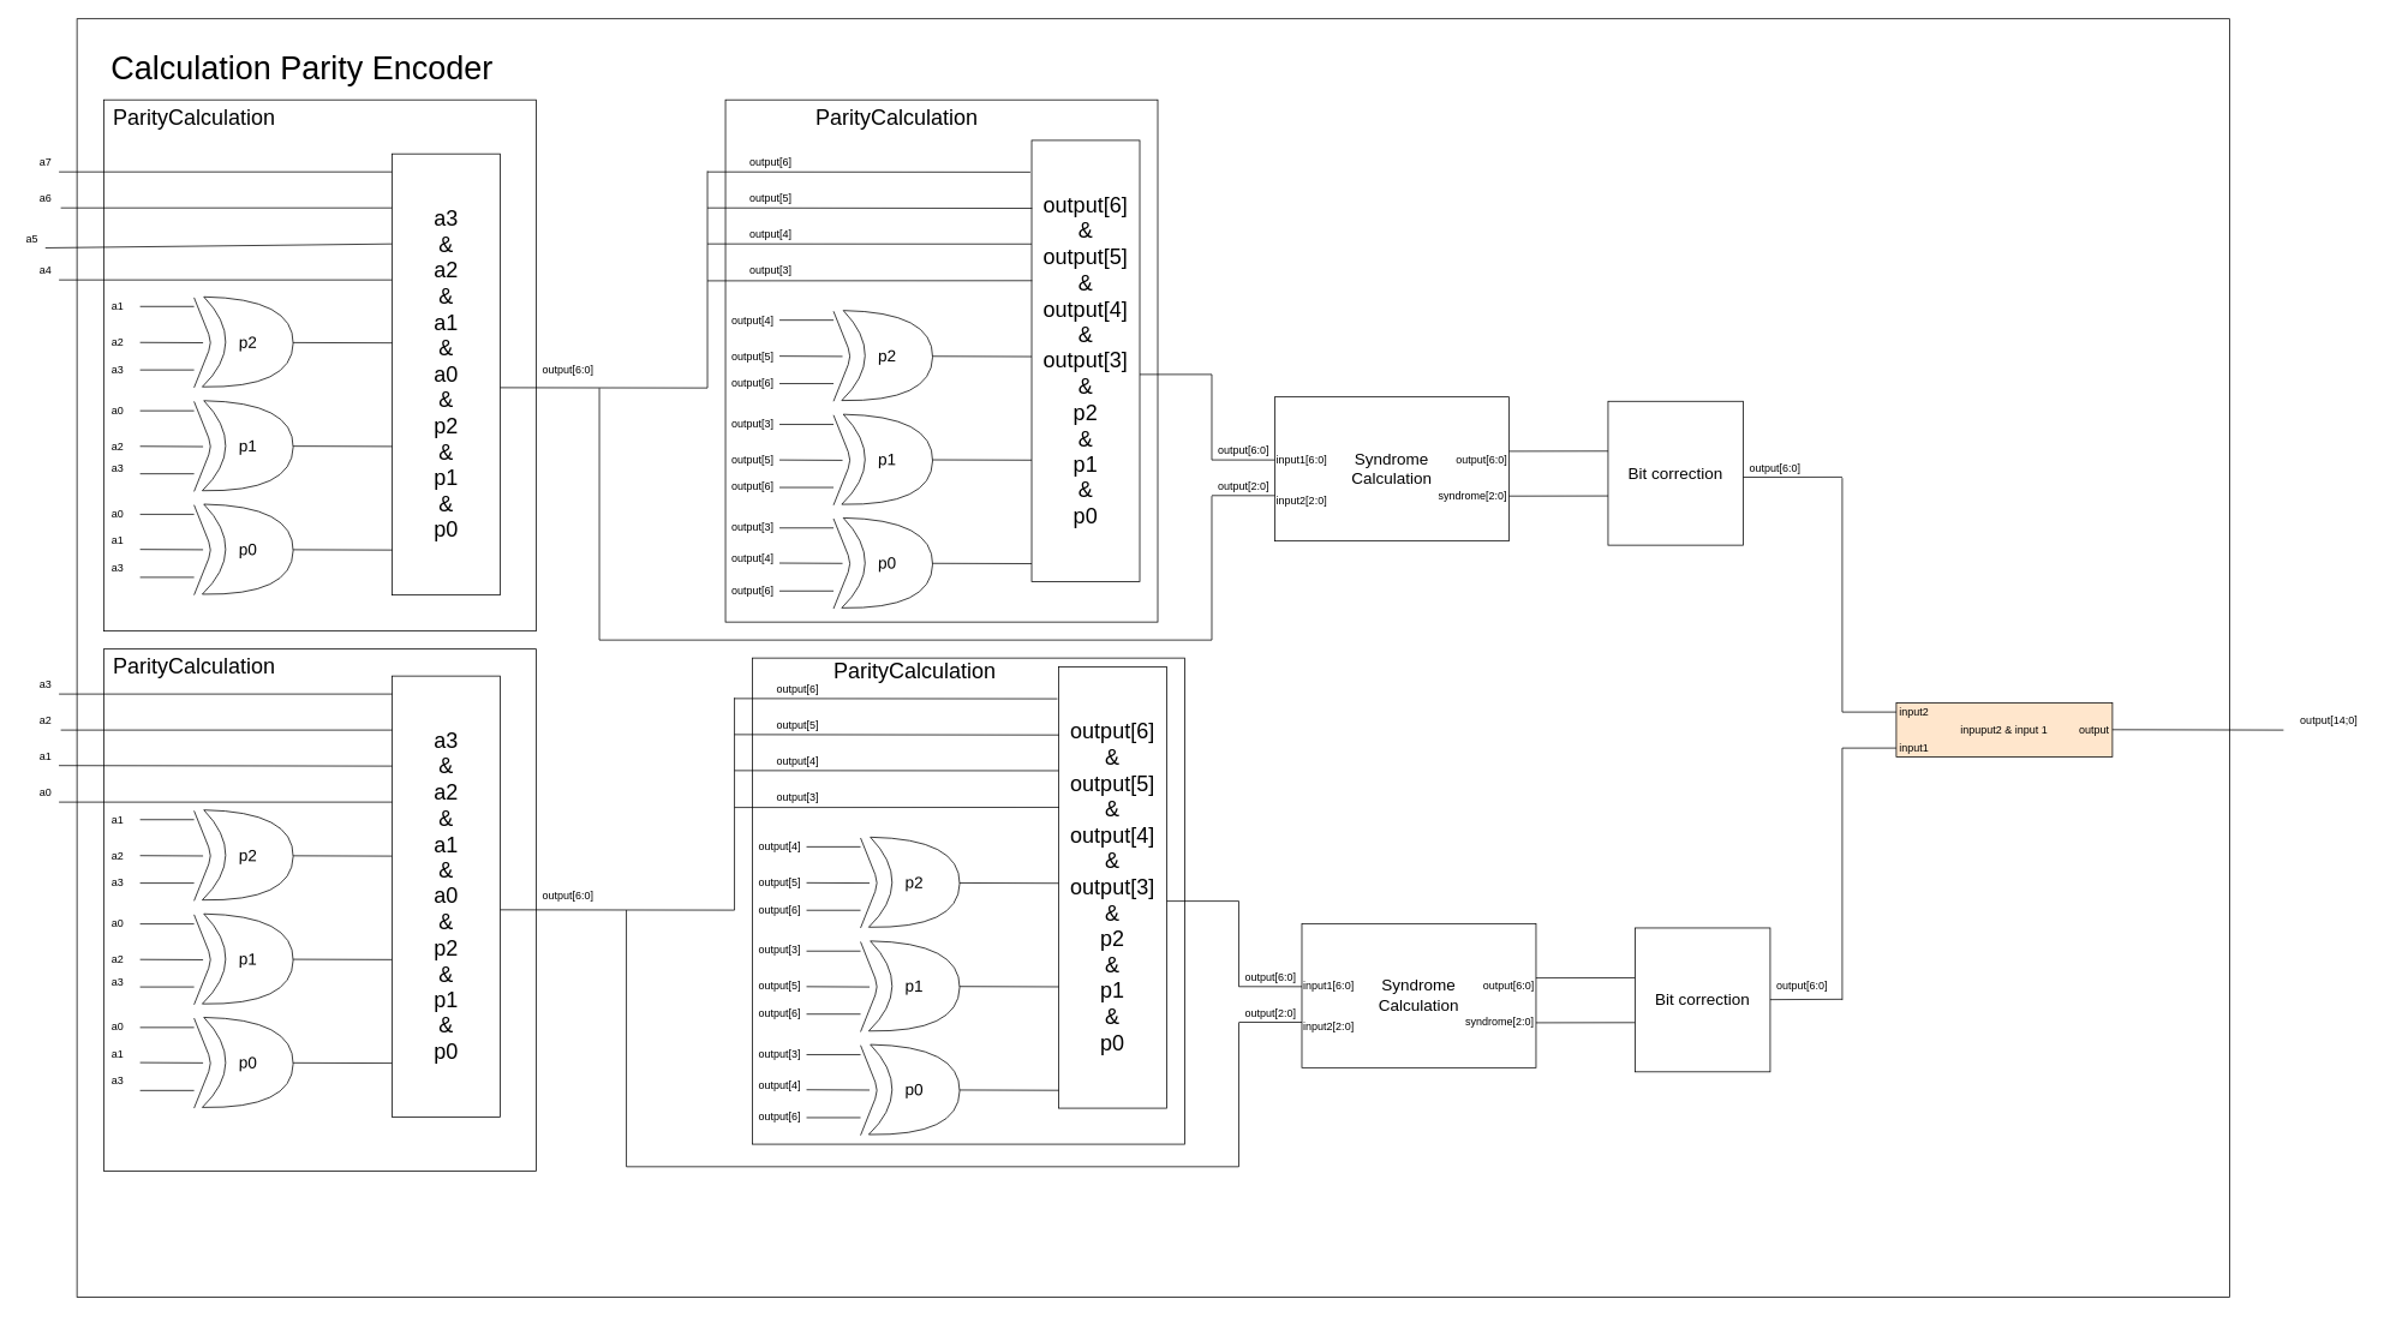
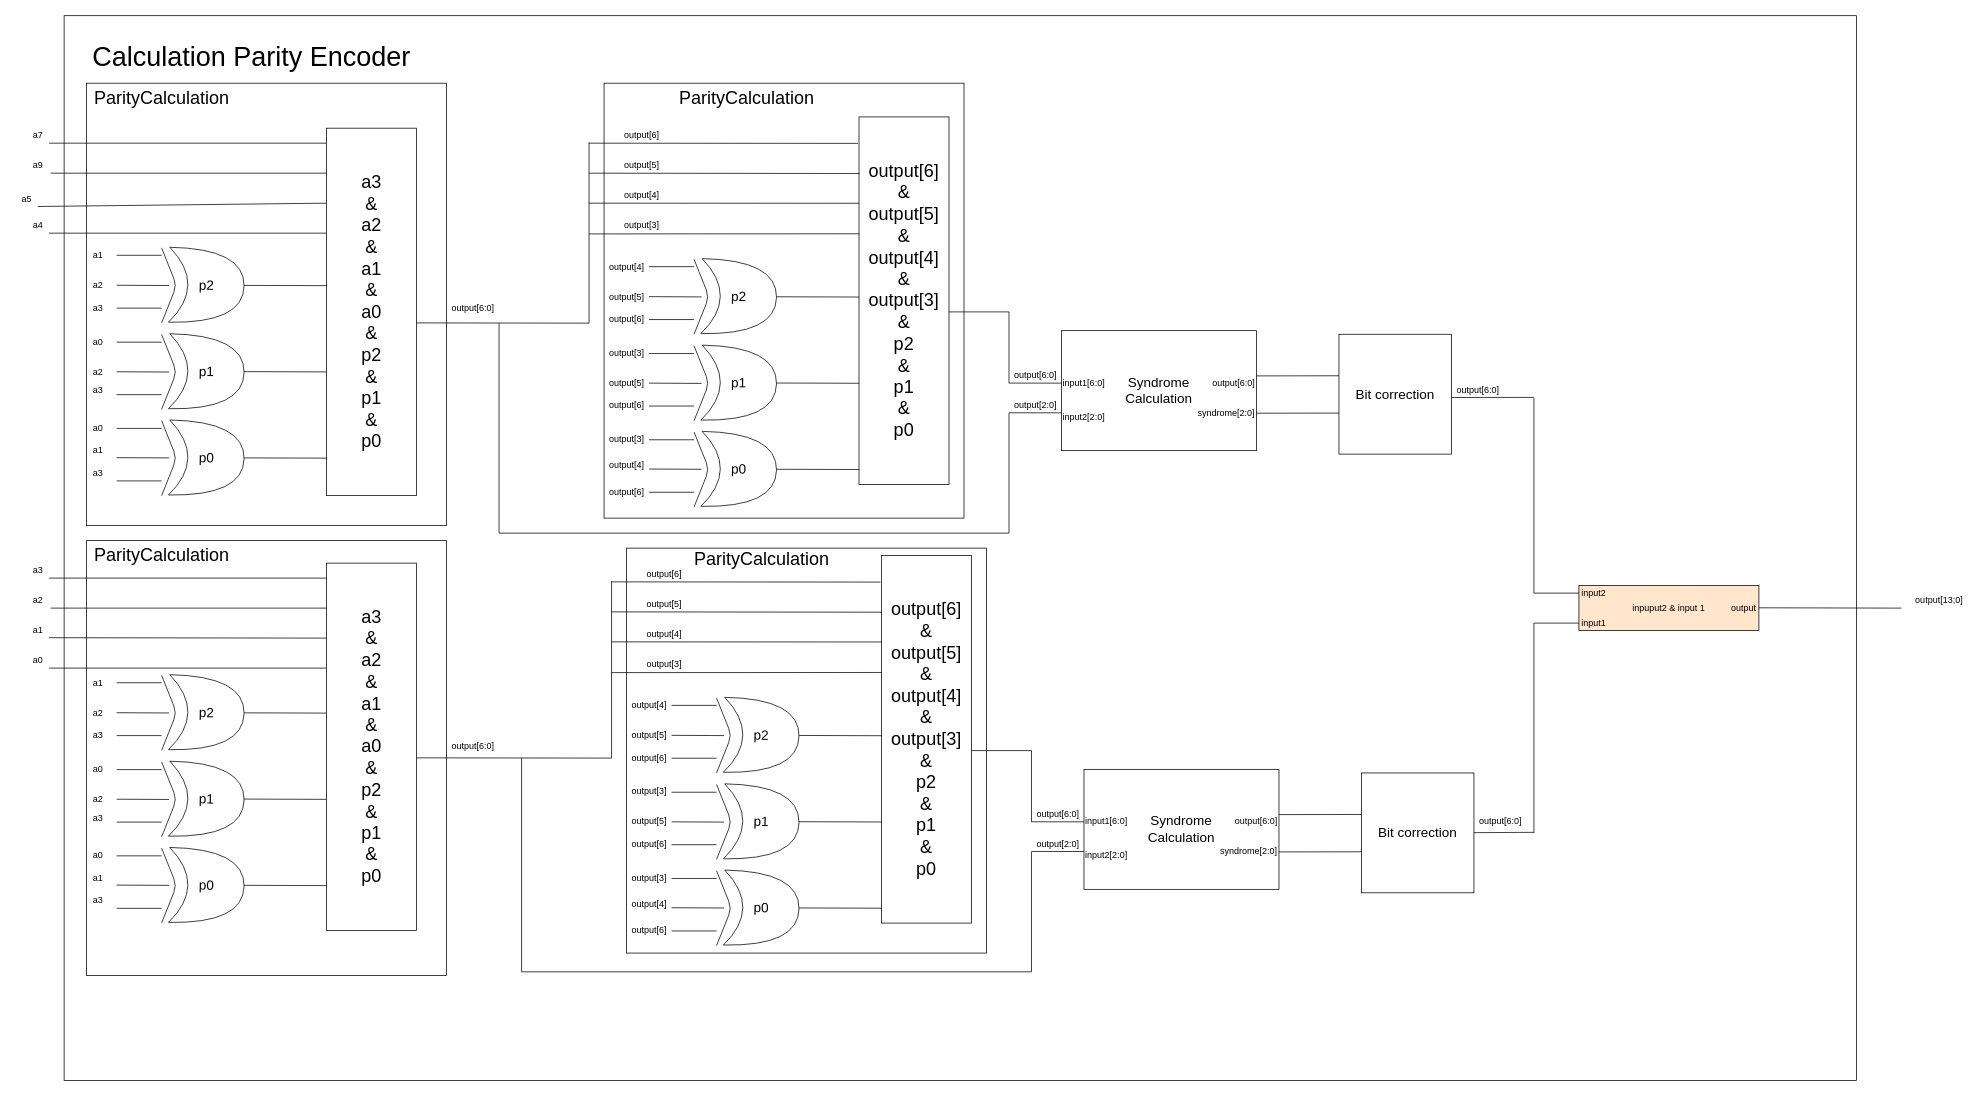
- <mxCell id="12" value="a6" style="text;html=1;align=center;verticalAlign=middle;resizable=0;points=[];autosize=1;" vertex="1" parent="1"><mxGeometry x="35" y="210" width="30" height="20" as="geometry" /></mxCell>
+ <mxCell id="12" value="a9" style="text;html=1;align=center;verticalAlign=middle;resizable=0;points=[];autosize=1;" vertex="1" parent="1"><mxGeometry x="35" y="210" width="30" height="20" as="geometry" /></mxCell>
- <mxCell id="169" value="output[14;0]" style="text;html=1;align=center;verticalAlign=middle;resizable=0;points=[];autosize=1;" vertex="1" parent="1"><mxGeometry x="2545" y="790" width="80" height="20" as="geometry" /></mxCell>
+ <mxCell id="169" value="output[13;0]" style="text;html=1;align=center;verticalAlign=middle;resizable=0;points=[];autosize=1;" vertex="1" parent="1"><mxGeometry x="2545" y="790" width="80" height="20" as="geometry" /></mxCell>
